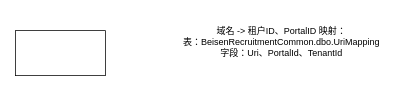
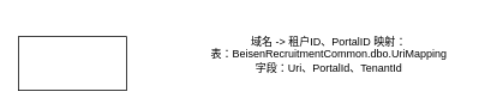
- <mxCell id="3" value="域名 -&amp;gt; 租户ID、PortalID 映射：&lt;br&gt;表：BeisenRecruitmentCommon.dbo.UriMapping&lt;br&gt;字段：Uri、PortalId、TenantId" style="text;html=1;strokeColor=none;fillColor=none;align=center;verticalAlign=middle;whiteSpace=wrap;rounded=0;" vertex="1" parent="1"><mxGeometry x="220" y="20" width="310" height="70" as="geometry" /></mxCell>
+ <mxCell id="3" value="域名 -&amp;gt; 租户ID、PortalID 映射：&lt;br&gt;表：BeisenRecruitmentCommon.dbo.UriMapping&lt;br&gt;字段：Uri、PortalId、TenantId" style="text;html=1;strokeColor=none;fillColor=none;align=center;verticalAlign=middle;whiteSpace=wrap;rounded=0;" vertex="1" parent="1"><mxGeometry x="210" y="25" width="310" height="70" as="geometry" /></mxCell>
